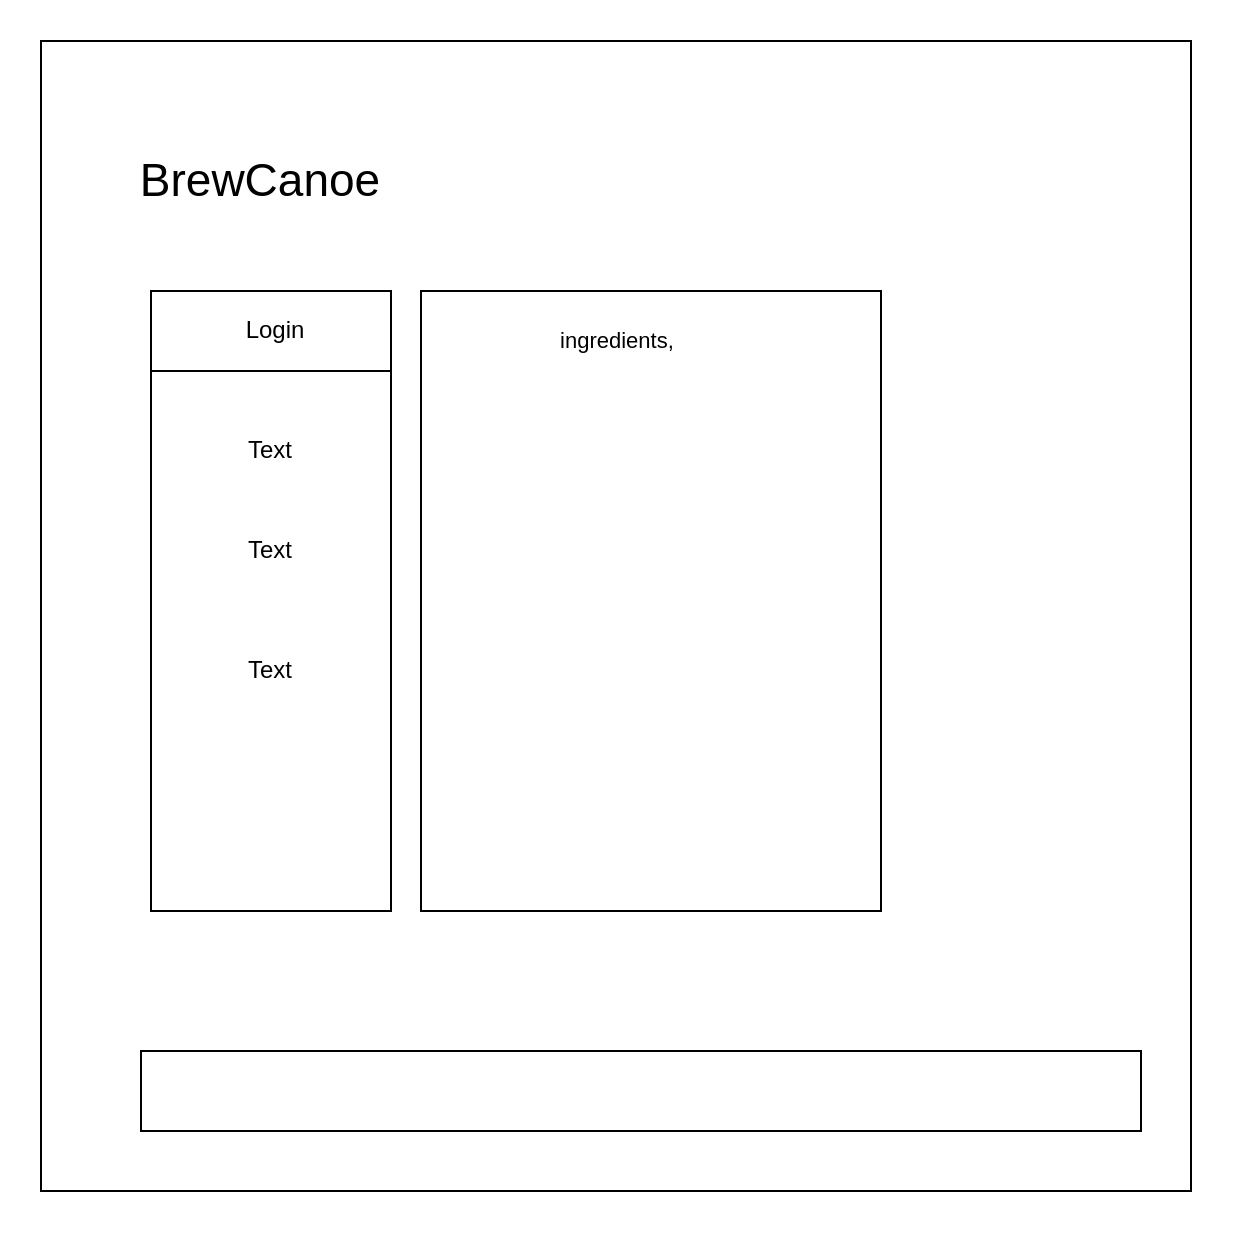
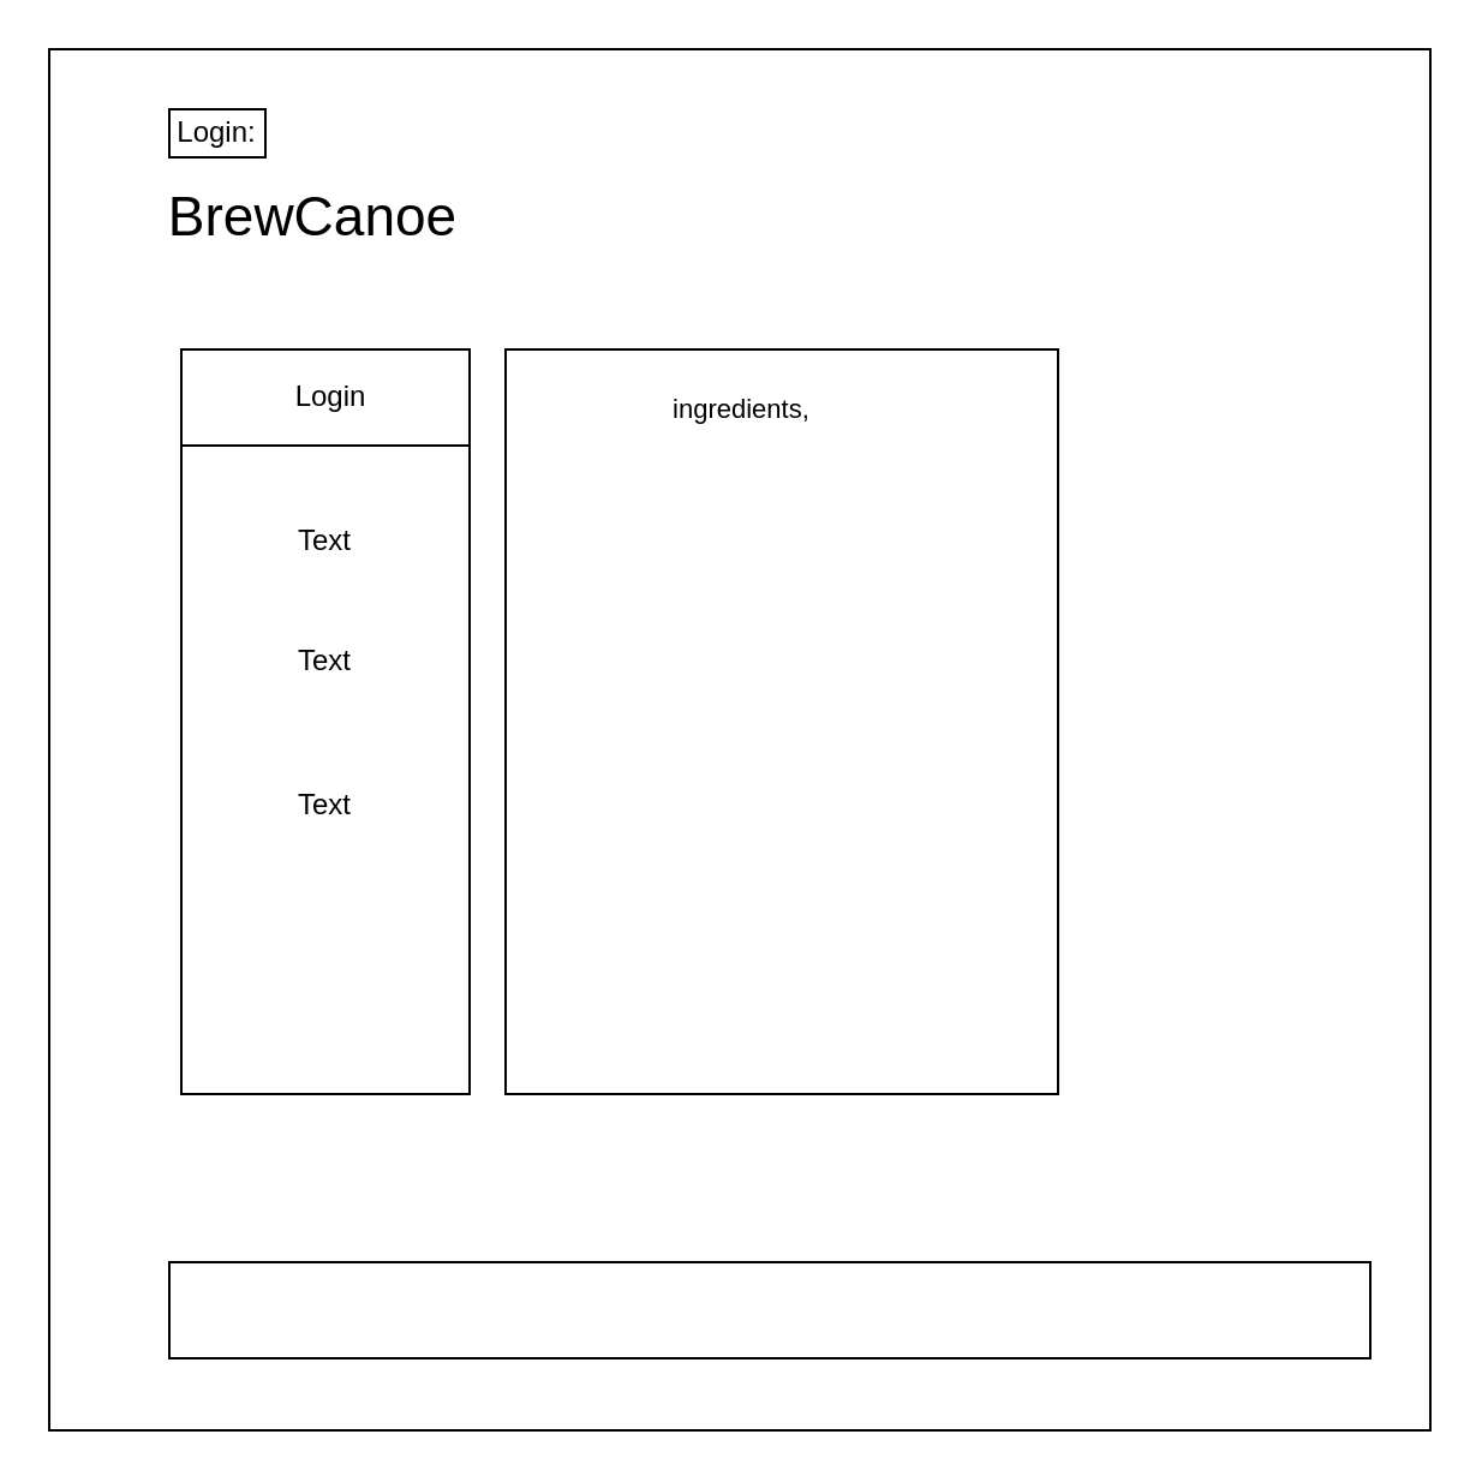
+ <mxCell id="11" value="Login:" style="text;html=1;fillColor=none;align=center;verticalAlign=middle;whiteSpace=wrap;rounded=0;strokeColor=#000000;" vertex="1" parent="1"><mxGeometry x="70" y="45" width="40" height="20" as="geometry" /></mxCell>
